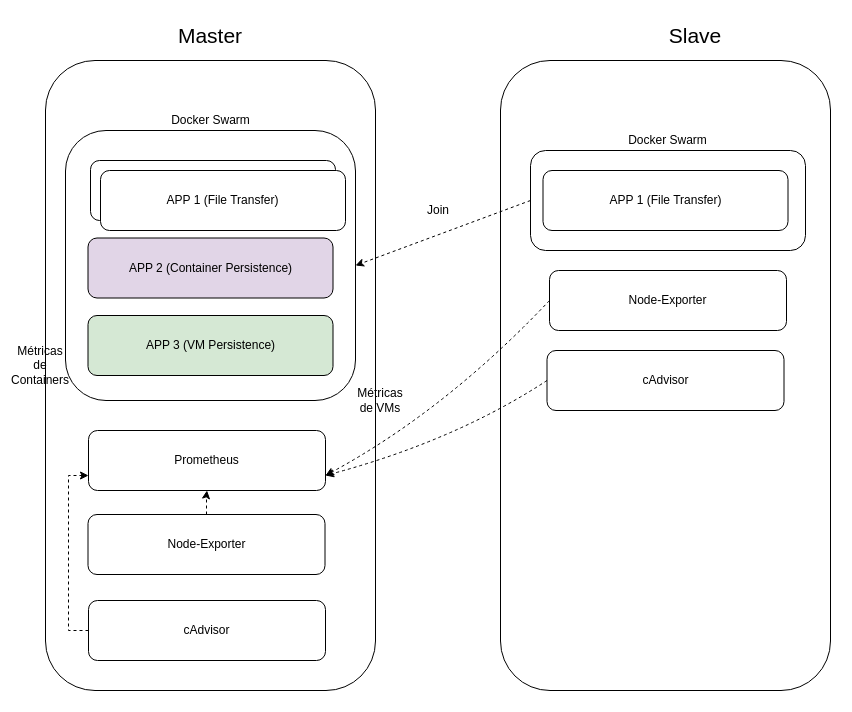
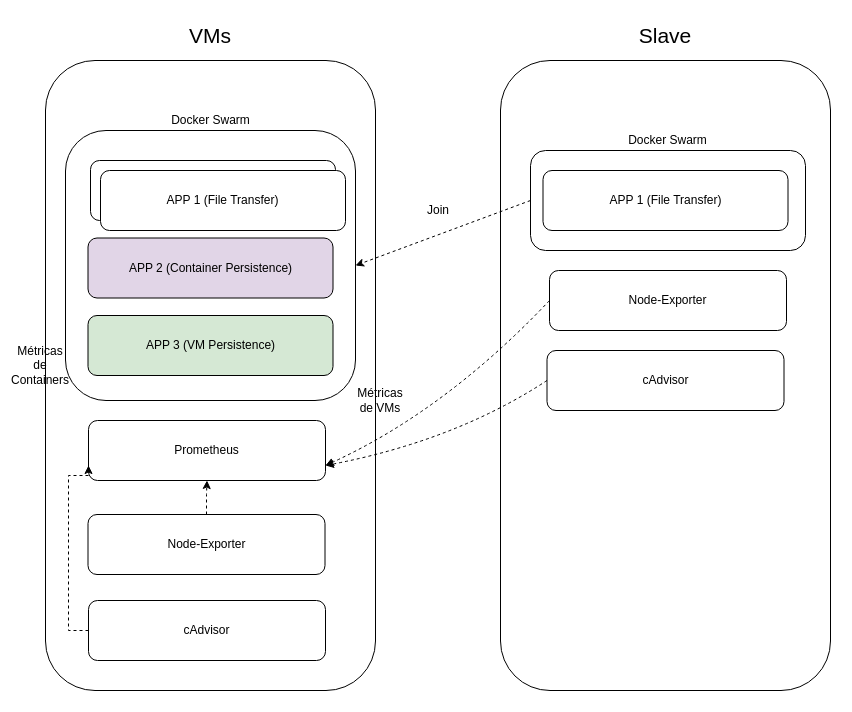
- <mxCell id="3" value="&lt;font style=&quot;font-size: 21px&quot;&gt;Master&lt;/font&gt;" style="text;html=1;strokeColor=none;fillColor=none;align=center;verticalAlign=middle;whiteSpace=wrap;rounded=0;" vertex="1" parent="1"><mxGeometry x="60" y="20" width="300" height="30" as="geometry" /></mxCell>
+ <mxCell id="3" value="&lt;font style=&quot;font-size: 21px&quot;&gt;VMs&lt;/font&gt;" style="text;html=1;strokeColor=none;fillColor=none;align=center;verticalAlign=middle;whiteSpace=wrap;rounded=0;" vertex="1" parent="1"><mxGeometry x="60" y="20" width="300" height="30" as="geometry" /></mxCell>
- <mxCell id="4" value="&lt;font style=&quot;font-size: 21px&quot;&gt;Slave&lt;/font&gt;" style="text;html=1;strokeColor=none;fillColor=none;align=center;verticalAlign=middle;whiteSpace=wrap;rounded=0;" vertex="1" parent="1"><mxGeometry x="545" y="20" width="300" height="30" as="geometry" /></mxCell>
+ <mxCell id="4" value="&lt;font style=&quot;font-size: 21px&quot;&gt;Slave&lt;/font&gt;" style="text;html=1;strokeColor=none;fillColor=none;align=center;verticalAlign=middle;whiteSpace=wrap;rounded=0;" vertex="1" parent="1"><mxGeometry x="515" y="20" width="300" height="30" as="geometry" /></mxCell>
- <mxCell id="16" value="Prometheus" style="rounded=1;whiteSpace=wrap;html=1;" vertex="1" parent="1"><mxGeometry x="88" y="430" width="237" height="60" as="geometry" /></mxCell>
+ <mxCell id="16" value="Prometheus" style="rounded=1;whiteSpace=wrap;html=1;" vertex="1" parent="1"><mxGeometry x="88" y="420" width="237" height="60" as="geometry" /></mxCell>
